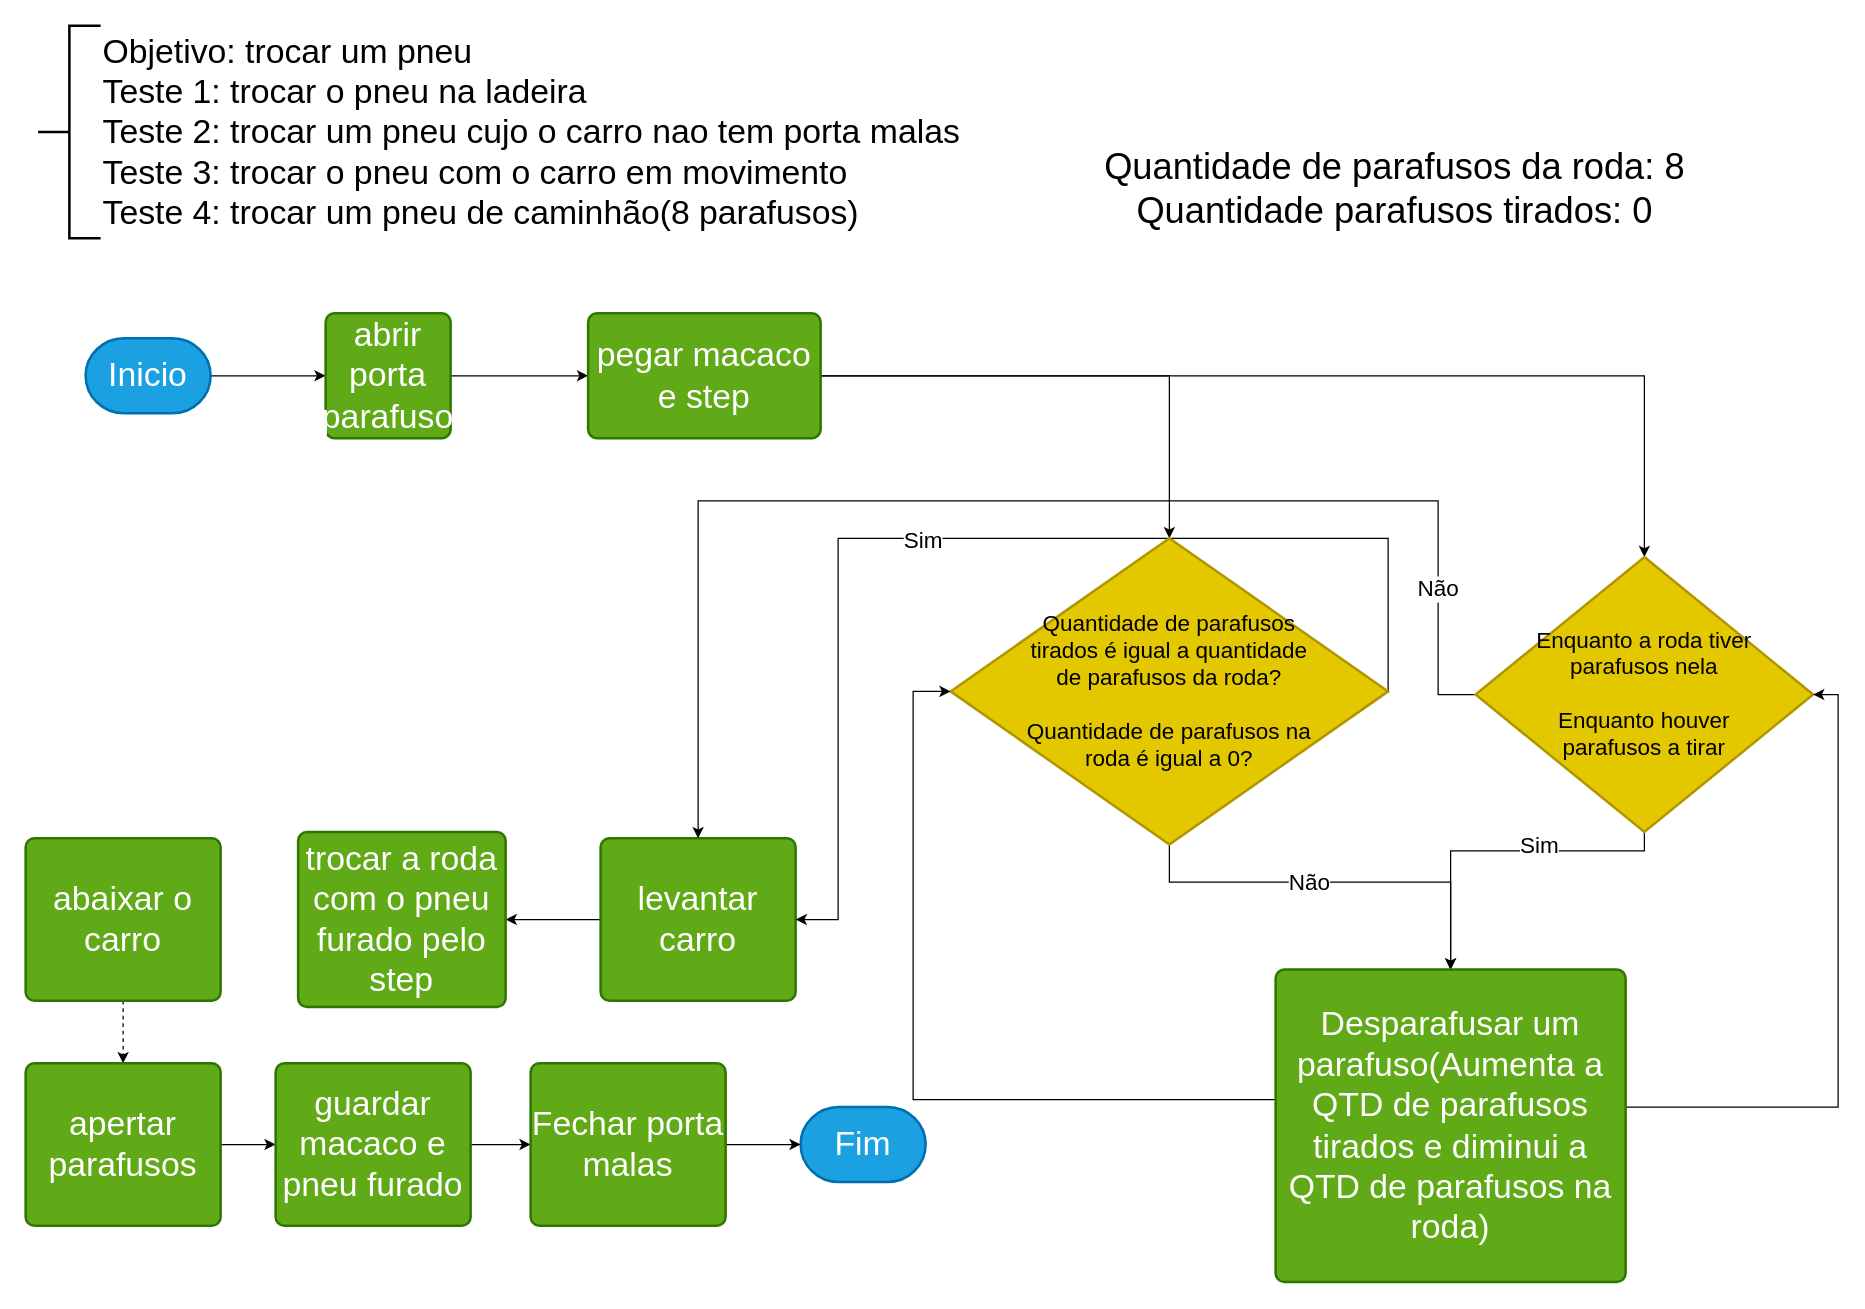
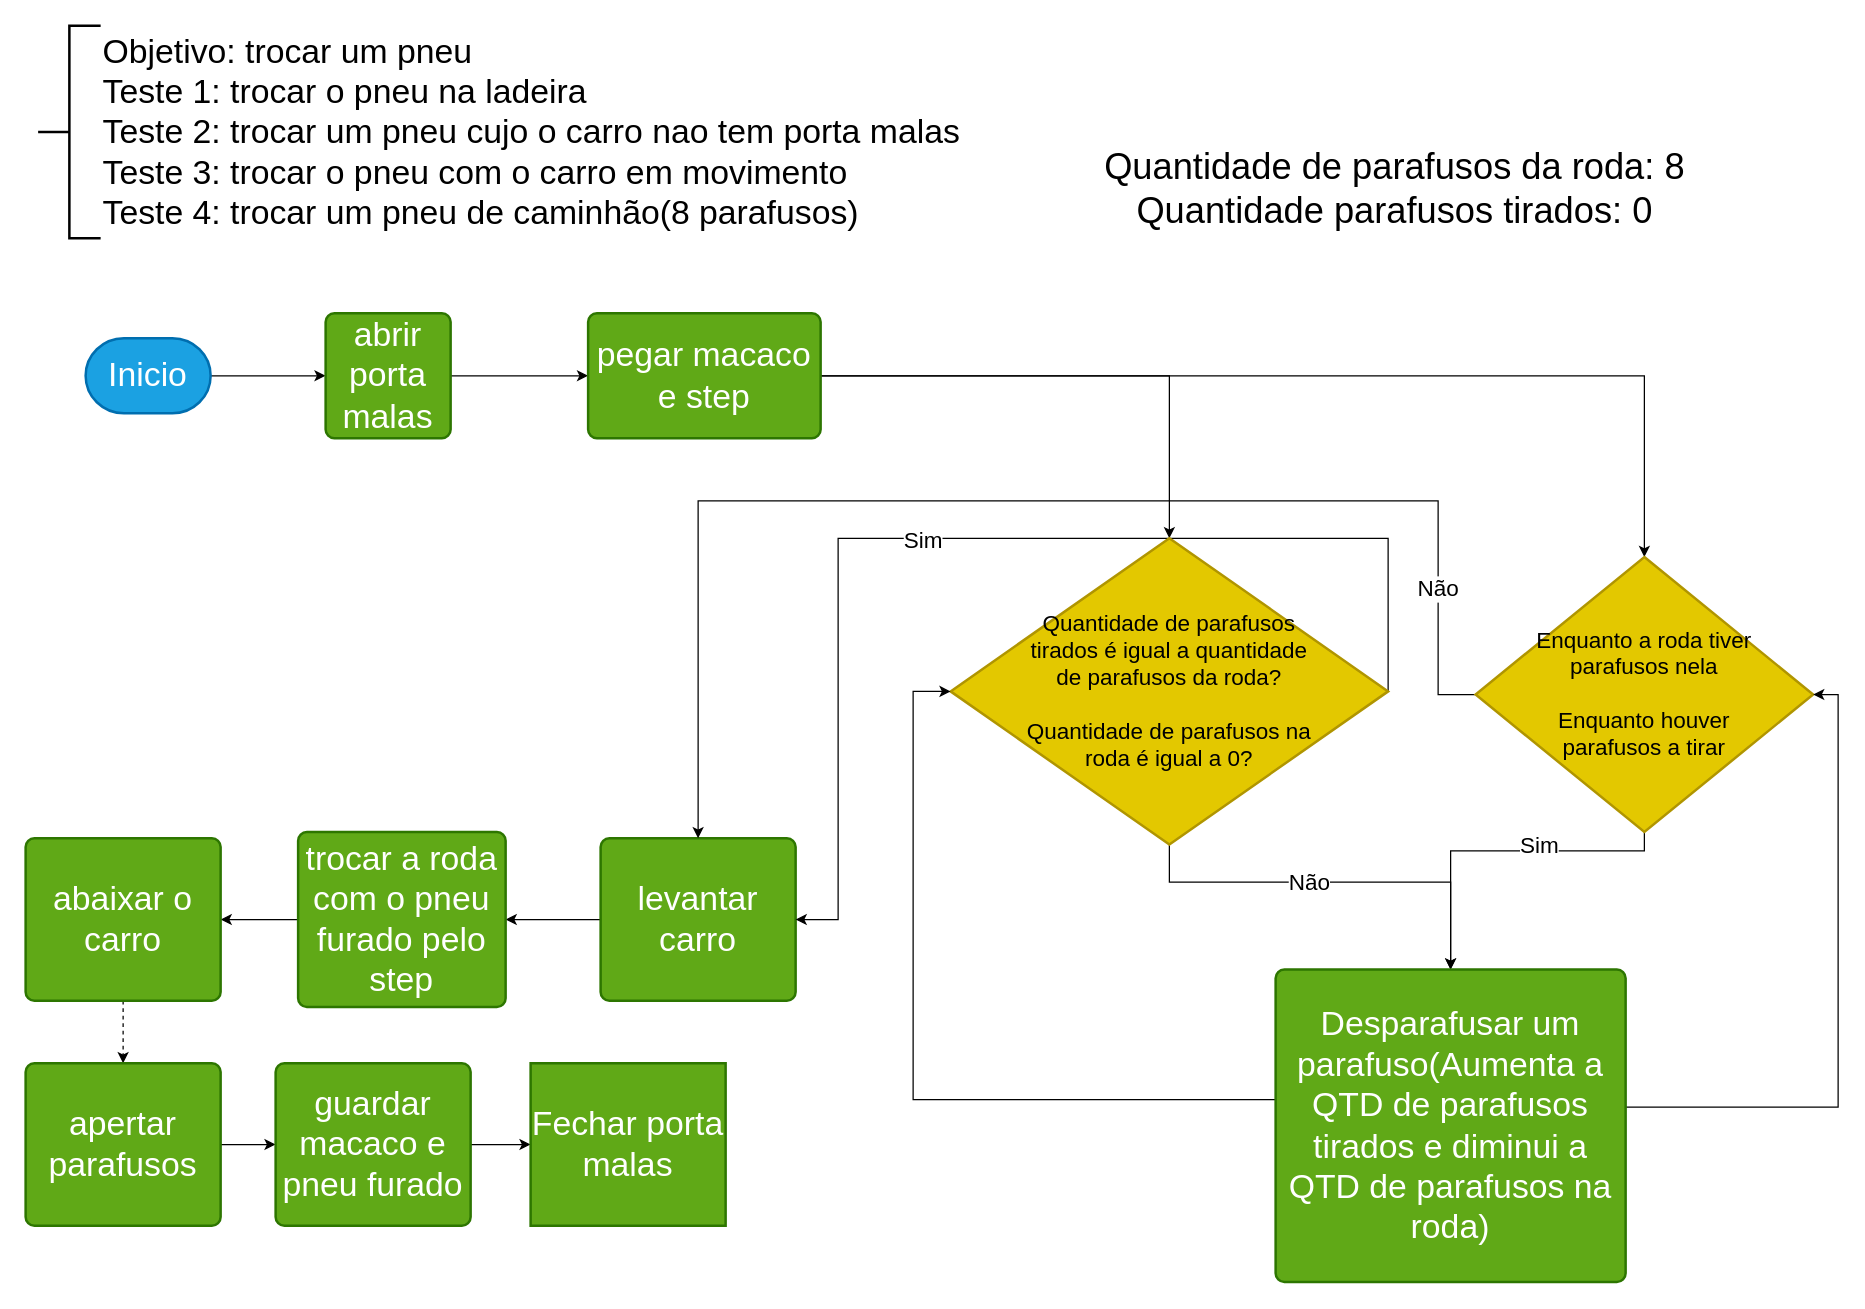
- <mxCell id="7" value="abrir porta parafuso" style="rounded=1;whiteSpace=wrap;html=1;absoluteArcSize=1;arcSize=14;strokeWidth=2;fontSize=27;fillColor=#60a917;fontColor=#ffffff;strokeColor=#2D7600;" vertex="1" parent="1"><mxGeometry x="260" y="250" width="100" height="100" as="geometry" /></mxCell>
+ <mxCell id="7" value="abrir porta malas" style="rounded=1;whiteSpace=wrap;html=1;absoluteArcSize=1;arcSize=14;strokeWidth=2;fontSize=27;fillColor=#60a917;fontColor=#ffffff;strokeColor=#2D7600;" vertex="1" parent="1"><mxGeometry x="260" y="250" width="100" height="100" as="geometry" /></mxCell>
+ <mxCell id="13" style="edgeStyle=orthogonalEdgeStyle;rounded=0;orthogonalLoop=1;jettySize=auto;html=1;exitX=0;exitY=0.5;exitDx=0;exitDy=0;entryX=1;entryY=0.5;entryDx=0;entryDy=0;fontSize=27;" edge="1" parent="1" source="14" target="16"><mxGeometry relative="1" as="geometry" /></mxCell>
- <mxCell id="22" value="Fechar porta malas" style="rounded=1;whiteSpace=wrap;html=1;absoluteArcSize=1;arcSize=14;strokeWidth=2;fontSize=27;fillColor=#60a917;fontColor=#ffffff;strokeColor=#2D7600;" vertex="1" parent="1"><mxGeometry x="424" y="850" width="156" height="130" as="geometry" /></mxCell>
+ <mxCell id="22" value="Fechar porta malas" style="whiteSpace=wrap;html=1;absoluteArcSize=1;arcSize=14;strokeWidth=2;fontSize=27;fillColor=#60a917;fontColor=#ffffff;strokeColor=#2D7600;rounded=0;" vertex="1" parent="1"><mxGeometry x="424" y="850" width="156" height="130" as="geometry" /></mxCell>
- <mxCell id="21" style="edgeStyle=orthogonalEdgeStyle;rounded=0;orthogonalLoop=1;jettySize=auto;html=1;fontSize=27;" edge="1" parent="1" source="22" target="5"><mxGeometry relative="1" as="geometry" /></mxCell>
- <mxCell id="5" value="Fim" style="strokeWidth=2;html=1;shape=mxgraph.flowchart.terminator;whiteSpace=wrap;fontSize=27;fillColor=#1ba1e2;fontColor=#ffffff;strokeColor=#006EAF;" vertex="1" parent="1"><mxGeometry x="640" y="885" width="100" height="60" as="geometry" /></mxCell>
